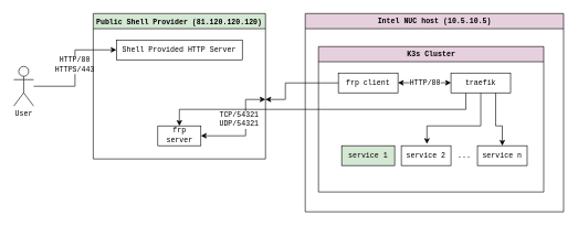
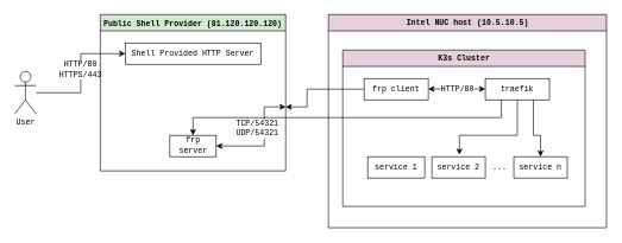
- <mxCell id="17" value="service 1" style="rounded=0;whiteSpace=wrap;html=1;fontFamily=Courier New;fontSize=11;fillColor=#d5e8d4;" vertex="1" parent="9"><mxGeometry x="35" y="150" width="80" height="30" as="geometry" /></mxCell>
+ <mxCell id="17" value="service 1" style="rounded=0;whiteSpace=wrap;html=1;fontFamily=Courier New;fontSize=11;" vertex="1" parent="9"><mxGeometry x="35" y="150" width="80" height="30" as="geometry" /></mxCell>
